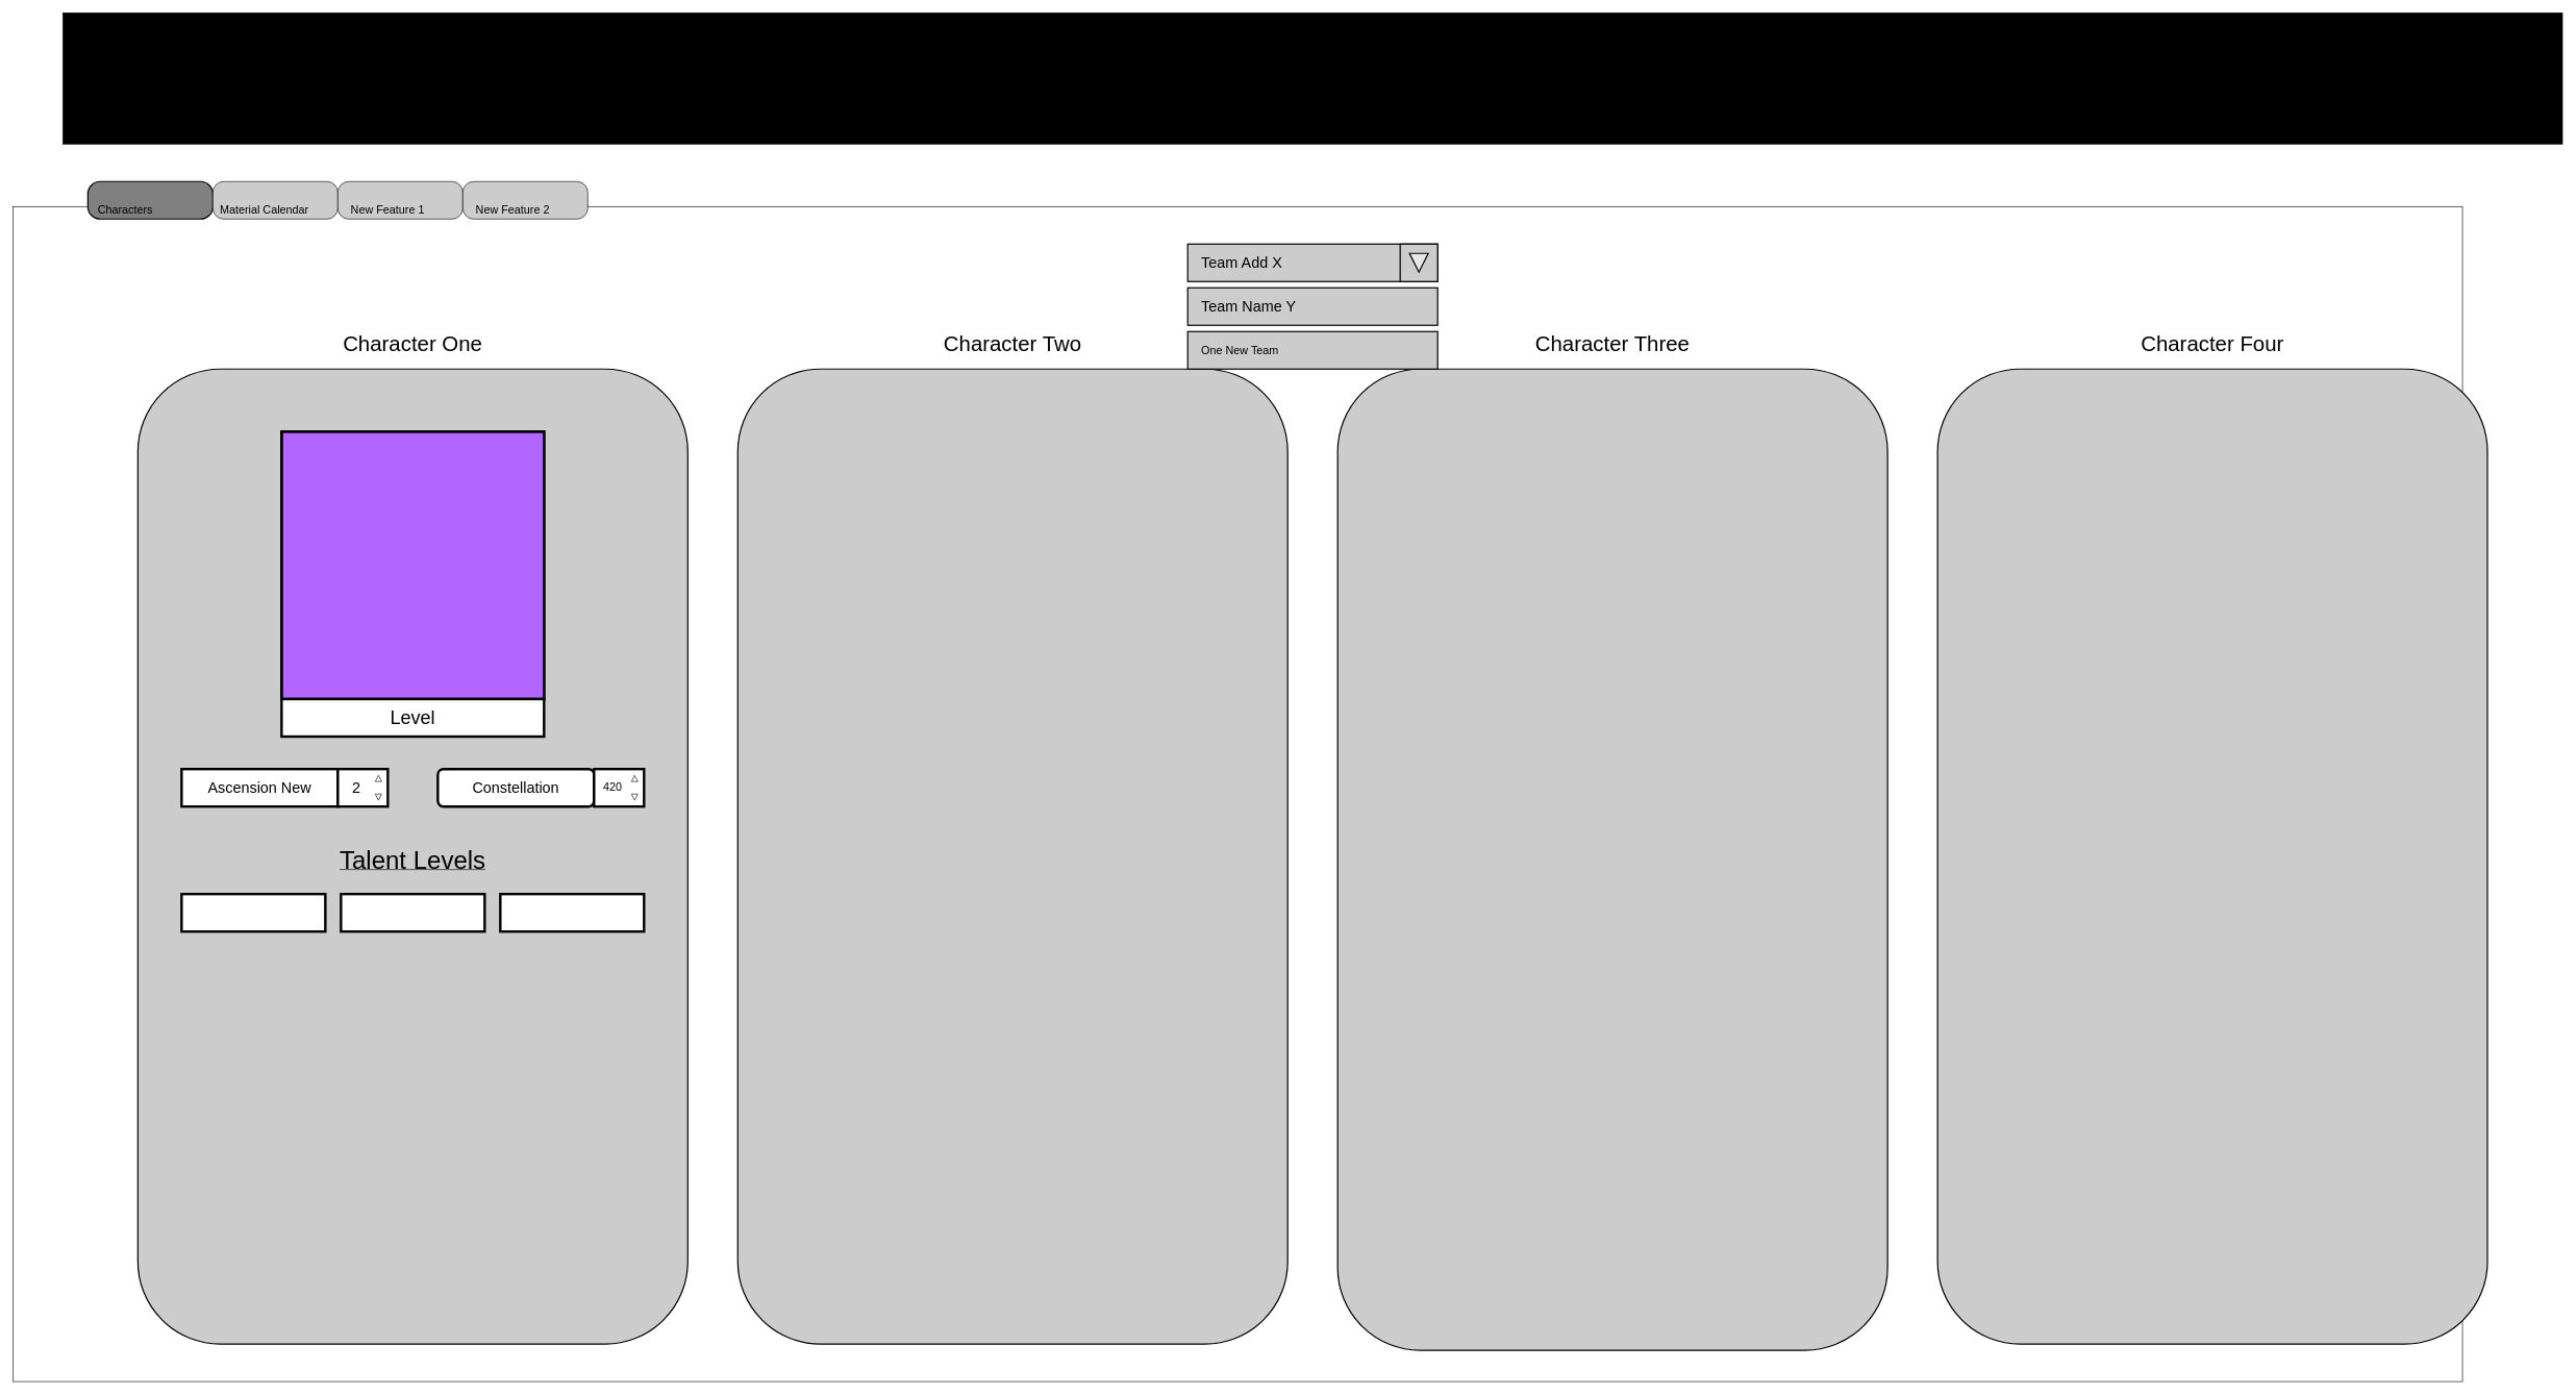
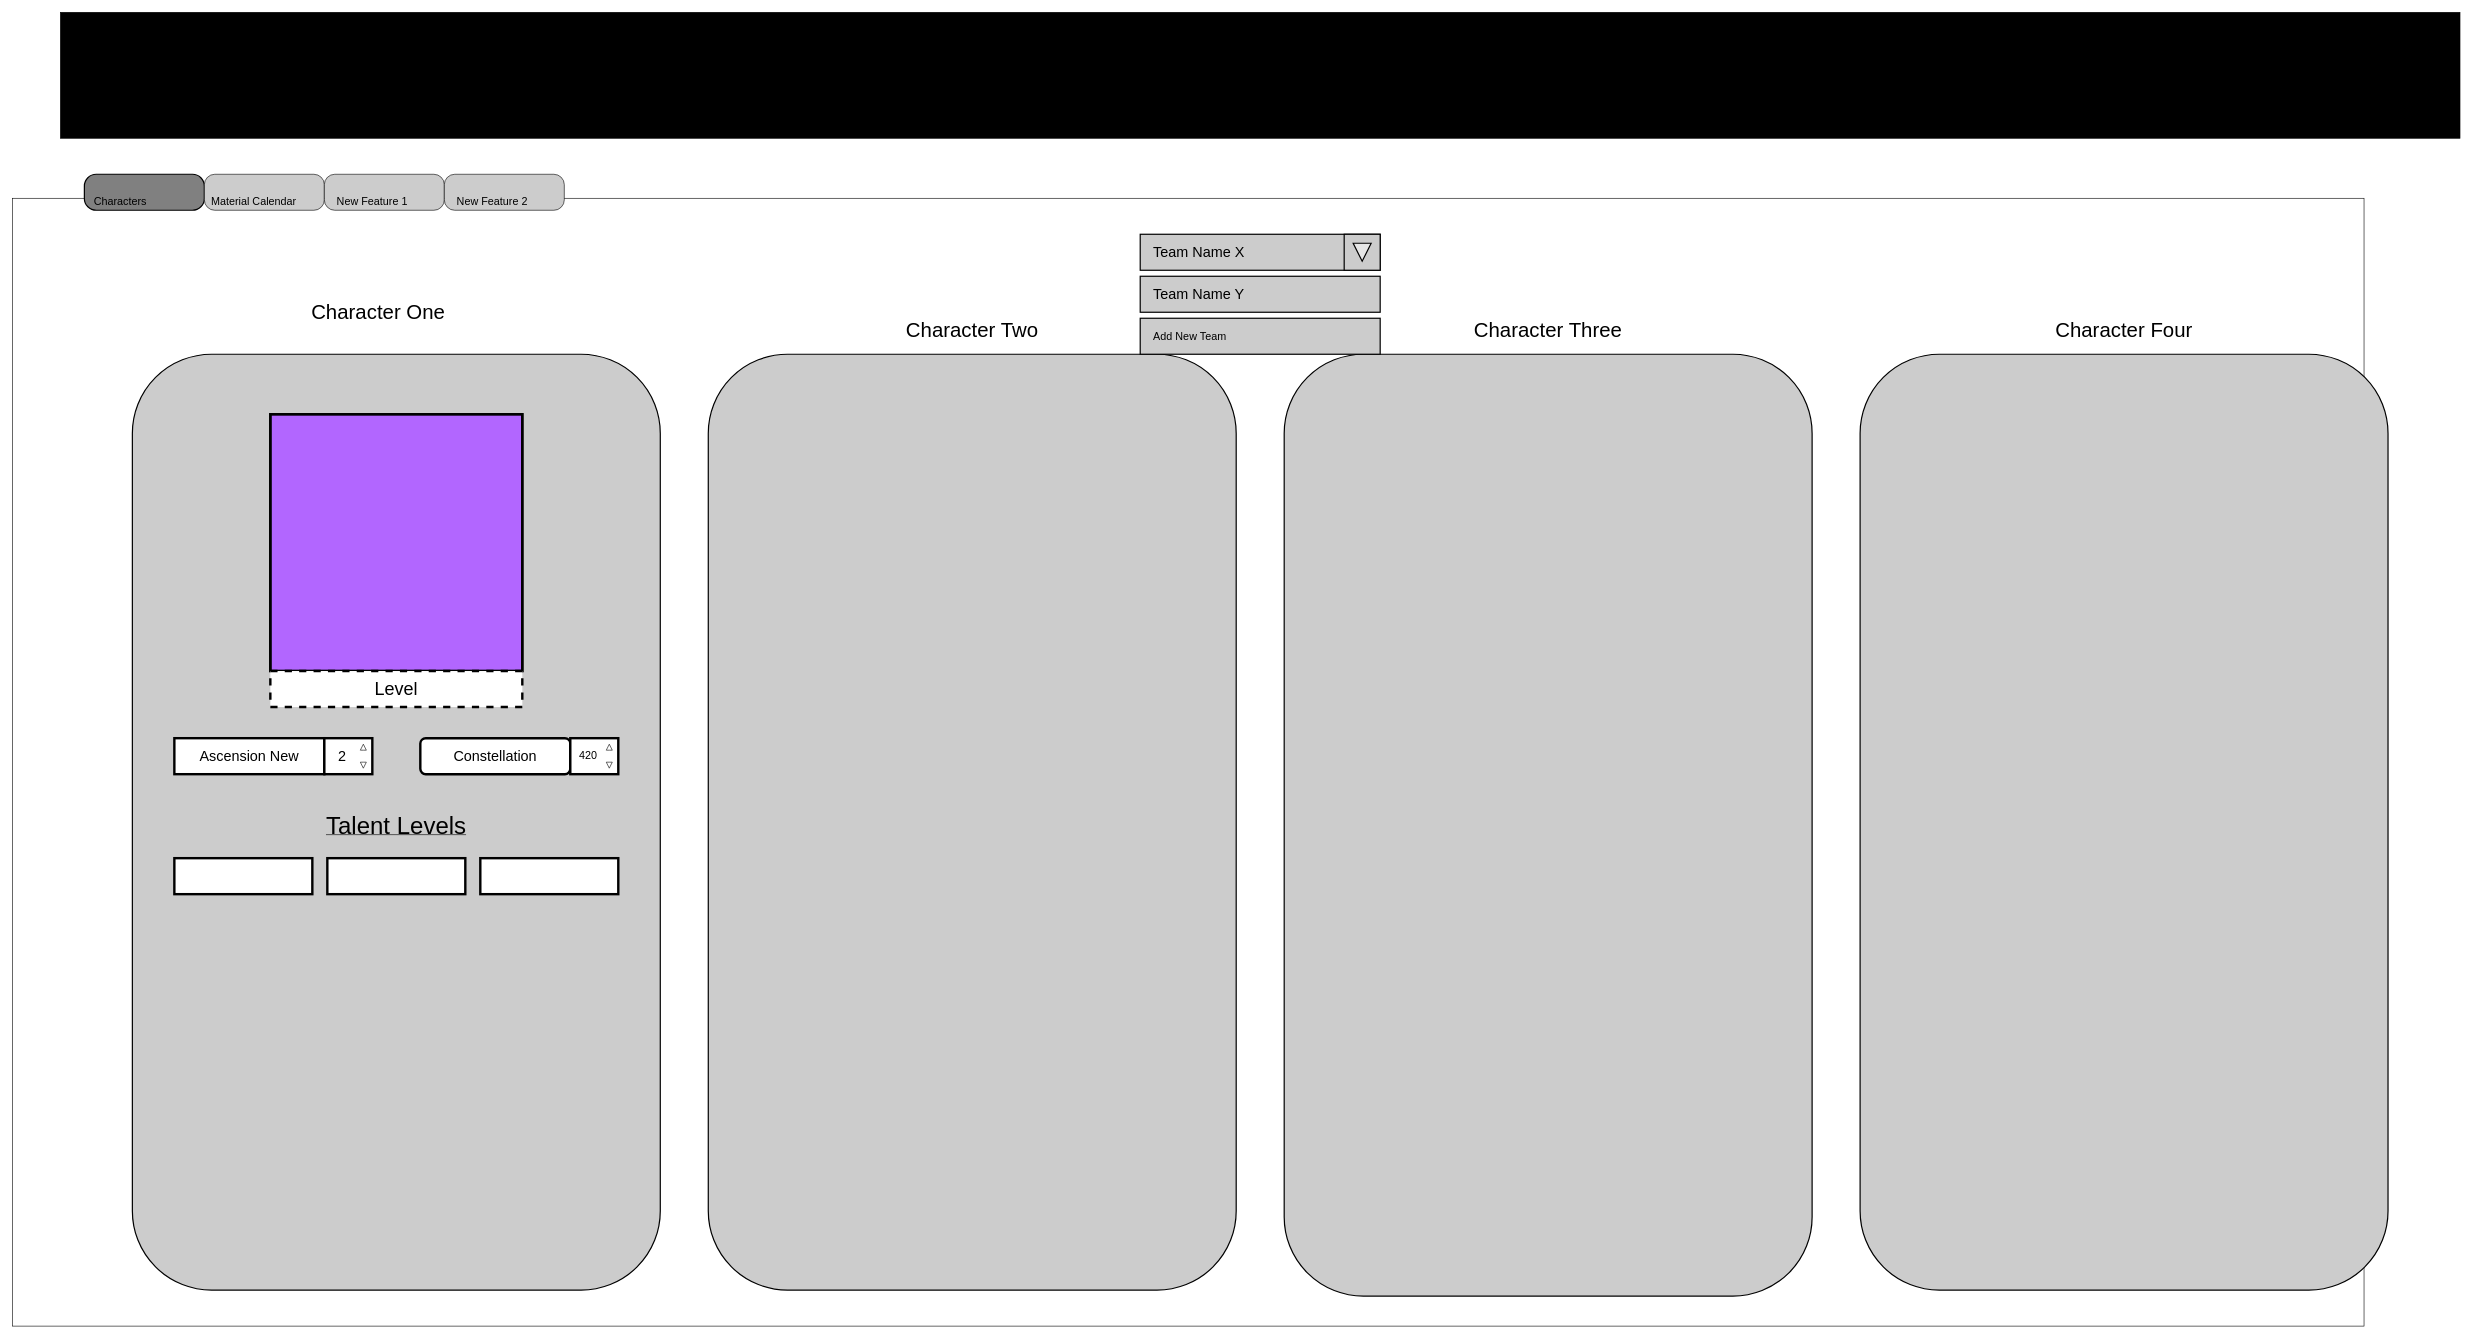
- <mxCell id="20" value="&lt;div align=&quot;left&quot;&gt;&lt;font style=&quot;font-size: 24px&quot;&gt;Team Add X&lt;/font&gt;&lt;br&gt;&lt;/div&gt;" style="rounded=0;whiteSpace=wrap;html=1;strokeWidth=2;fillColor=#CCCCCC;fontSize=18;align=left;spacingLeft=20;" vertex="1" parent="1"><mxGeometry x="1900" y="390" width="400" height="60" as="geometry" /></mxCell>
+ <mxCell id="20" value="&lt;div align=&quot;left&quot;&gt;&lt;font style=&quot;font-size: 24px&quot;&gt;Team Name X&lt;/font&gt;&lt;br&gt;&lt;/div&gt;" style="rounded=0;whiteSpace=wrap;html=1;strokeWidth=2;fillColor=#CCCCCC;fontSize=18;align=left;spacingLeft=20;" vertex="1" parent="1"><mxGeometry x="1900" y="390" width="400" height="60" as="geometry" /></mxCell>
- <mxCell id="16" value="&lt;font style=&quot;font-size: 34px&quot;&gt;Character One&lt;/font&gt;" style="text;html=1;strokeColor=none;fillColor=none;align=center;verticalAlign=middle;whiteSpace=wrap;rounded=0;fontSize=18;" vertex="1" parent="1"><mxGeometry x="220" y="510" width="880" height="80" as="geometry" /></mxCell>
+ <mxCell id="16" value="&lt;font style=&quot;font-size: 34px&quot;&gt;Character One&lt;/font&gt;" style="text;html=1;strokeColor=none;fillColor=none;align=center;verticalAlign=middle;whiteSpace=wrap;rounded=0;fontSize=18;" vertex="1" parent="1"><mxGeometry x="190" y="480" width="880" height="80" as="geometry" /></mxCell>
- <mxCell id="24" value="One New Team" style="rounded=0;whiteSpace=wrap;html=1;strokeWidth=2;fillColor=#CCCCCC;fontSize=18;align=left;spacingLeft=20;" vertex="1" parent="1"><mxGeometry x="1900" y="530" width="400" height="60" as="geometry" /></mxCell>
+ <mxCell id="24" value="Add New Team" style="rounded=0;whiteSpace=wrap;html=1;strokeWidth=2;fillColor=#CCCCCC;fontSize=18;align=left;spacingLeft=20;" vertex="1" parent="1"><mxGeometry x="1900" y="530" width="400" height="60" as="geometry" /></mxCell>
- <mxCell id="26" value="&lt;div style=&quot;font-size: 30px&quot; align=&quot;center&quot;&gt;&lt;font style=&quot;font-size: 30px&quot;&gt;Level&lt;/font&gt;&lt;/div&gt;" style="rounded=0;whiteSpace=wrap;html=1;sketch=0;strokeWidth=4;fontSize=18;align=center;spacingLeft=0;" vertex="1" parent="1"><mxGeometry x="450" y="1118.04" width="420" height="60" as="geometry" /></mxCell>
+ <mxCell id="26" value="&lt;div style=&quot;font-size: 30px&quot; align=&quot;center&quot;&gt;&lt;font style=&quot;font-size: 30px&quot;&gt;Level&lt;/font&gt;&lt;/div&gt;" style="rounded=0;whiteSpace=wrap;html=1;sketch=0;strokeWidth=4;fontSize=18;align=center;spacingLeft=0;dashed=1;" vertex="1" parent="1"><mxGeometry x="450" y="1118.04" width="420" height="60" as="geometry" /></mxCell>
